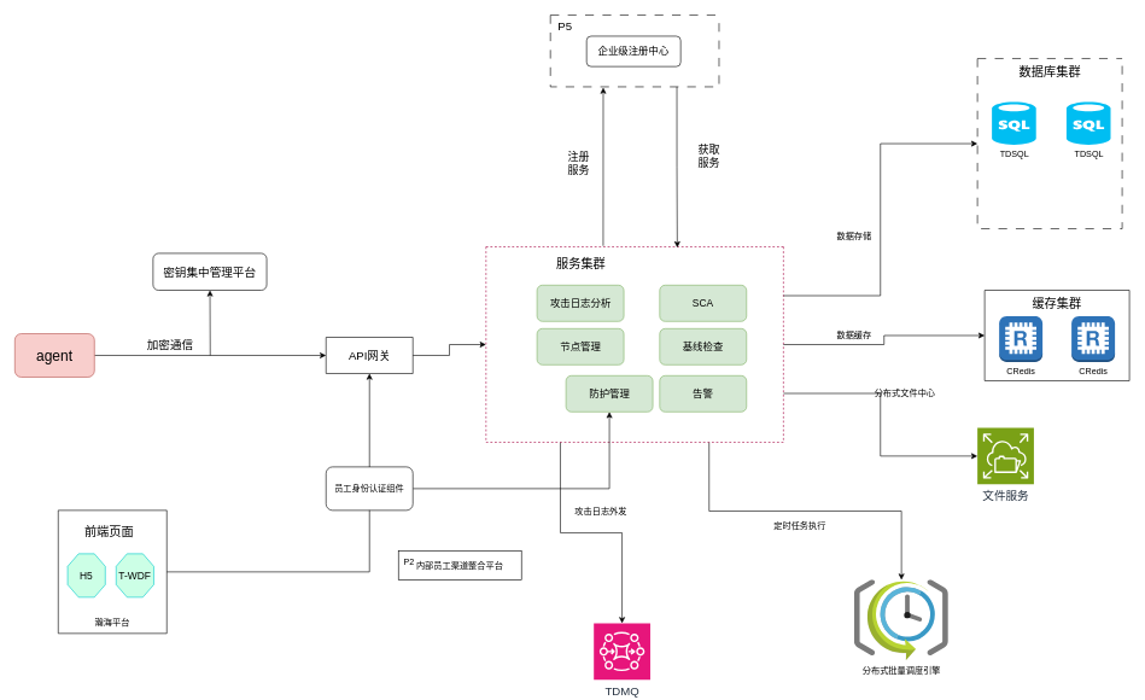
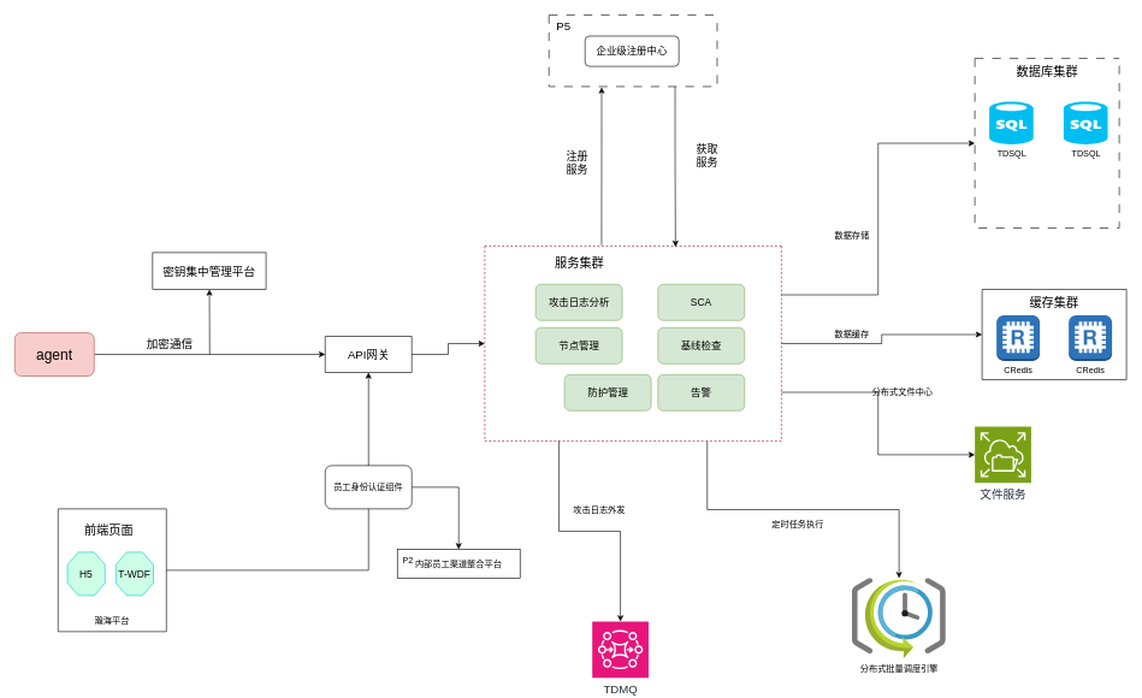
- <mxCell id="44" value="密钥集中管理平台" style="rounded=1;whiteSpace=wrap;html=1;fontSize=16;" vertex="1" parent="1"><mxGeometry x="211" y="349" width="157" height="51" as="geometry" /></mxCell>
+ <mxCell id="44" value="密钥集中管理平台" style="whiteSpace=wrap;html=1;fontSize=16;rounded=0;" vertex="1" parent="1"><mxGeometry x="211" y="349" width="157" height="51" as="geometry" /></mxCell>
- <mxCell id="54" style="edgeStyle=orthogonalEdgeStyle;rounded=0;orthogonalLoop=1;jettySize=auto;html=1;exitX=1;exitY=0.5;exitDx=0;exitDy=0;" edge="1" parent="1" source="55" target="19"><mxGeometry relative="1" as="geometry" /></mxCell>
+ <mxCell id="54" style="edgeStyle=orthogonalEdgeStyle;rounded=0;orthogonalLoop=1;jettySize=auto;html=1;exitX=1;exitY=0.5;exitDx=0;exitDy=0;" edge="1" parent="1" source="55" target="11"><mxGeometry relative="1" as="geometry" /></mxCell>
